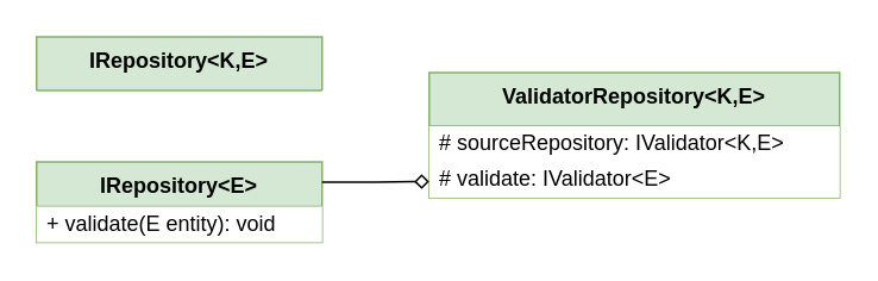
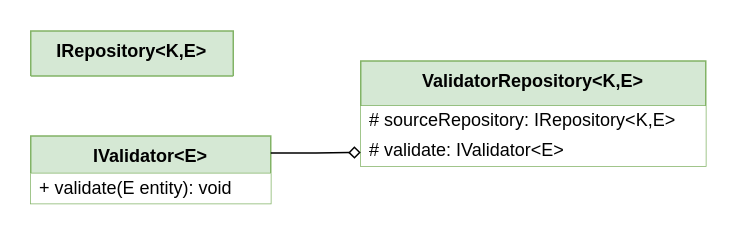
- <mxCell id="5" value="&lt;b&gt;IRepository&amp;lt;K,E&amp;gt;&lt;/b&gt;" style="swimlane;fontStyle=0;align=center;verticalAlign=top;childLayout=stackLayout;horizontal=1;startSize=30;horizontalStack=0;resizeParent=1;resizeParentMax=0;resizeLast=0;collapsible=0;marginBottom=0;html=1;whiteSpace=wrap;fillColor=#d5e8d4;strokeColor=#82b366;" vertex="1" parent="1"><mxGeometry x="20" y="20" width="160" height="30" as="geometry" /></mxCell>
+ <mxCell id="5" value="&lt;b&gt;IRepository&amp;lt;K,E&amp;gt;&lt;/b&gt;" style="swimlane;fontStyle=0;align=center;verticalAlign=top;childLayout=stackLayout;horizontal=1;startSize=30;horizontalStack=0;resizeParent=1;resizeParentMax=0;resizeLast=0;collapsible=0;marginBottom=0;html=1;whiteSpace=wrap;fillColor=#d5e8d4;strokeColor=#82b366;" vertex="1" parent="1"><mxGeometry x="20" y="20" width="135" height="30" as="geometry" /></mxCell>
- <mxCell id="3" value="# sourceRepository: IValidator&amp;lt;K,E&amp;gt;" style="text;html=1;align=left;verticalAlign=middle;spacingLeft=4;spacingRight=4;overflow=hidden;rotatable=0;points=[[0,0.5],[1,0.5]];portConstraint=eastwest;whiteSpace=wrap;fillColor=default;" parent="2" vertex="1"><mxGeometry y="30" width="230" height="20" as="geometry" /></mxCell>
+ <mxCell id="3" value="# sourceRepository: IRepository&amp;lt;K,E&amp;gt;" style="text;html=1;align=left;verticalAlign=middle;spacingLeft=4;spacingRight=4;overflow=hidden;rotatable=0;points=[[0,0.5],[1,0.5]];portConstraint=eastwest;whiteSpace=wrap;fillColor=default;" parent="2" vertex="1"><mxGeometry y="30" width="230" height="20" as="geometry" /></mxCell>
- <mxCell id="6" value="&lt;b&gt;IRepository&amp;lt;E&amp;gt;&lt;/b&gt;" style="swimlane;fontStyle=0;align=center;verticalAlign=top;childLayout=stackLayout;horizontal=1;startSize=25;horizontalStack=0;resizeParent=1;resizeParentMax=0;resizeLast=0;collapsible=0;marginBottom=0;html=1;whiteSpace=wrap;fillColor=#d5e8d4;strokeColor=#82b366;" vertex="1" parent="1"><mxGeometry x="20" y="90" width="160" height="45" as="geometry" /></mxCell>
+ <mxCell id="6" value="&lt;b&gt;IValidator&amp;lt;E&amp;gt;&lt;/b&gt;" style="swimlane;fontStyle=0;align=center;verticalAlign=top;childLayout=stackLayout;horizontal=1;startSize=25;horizontalStack=0;resizeParent=1;resizeParentMax=0;resizeLast=0;collapsible=0;marginBottom=0;html=1;whiteSpace=wrap;fillColor=#d5e8d4;strokeColor=#82b366;" vertex="1" parent="1"><mxGeometry x="20" y="90" width="160" height="45" as="geometry" /></mxCell>
